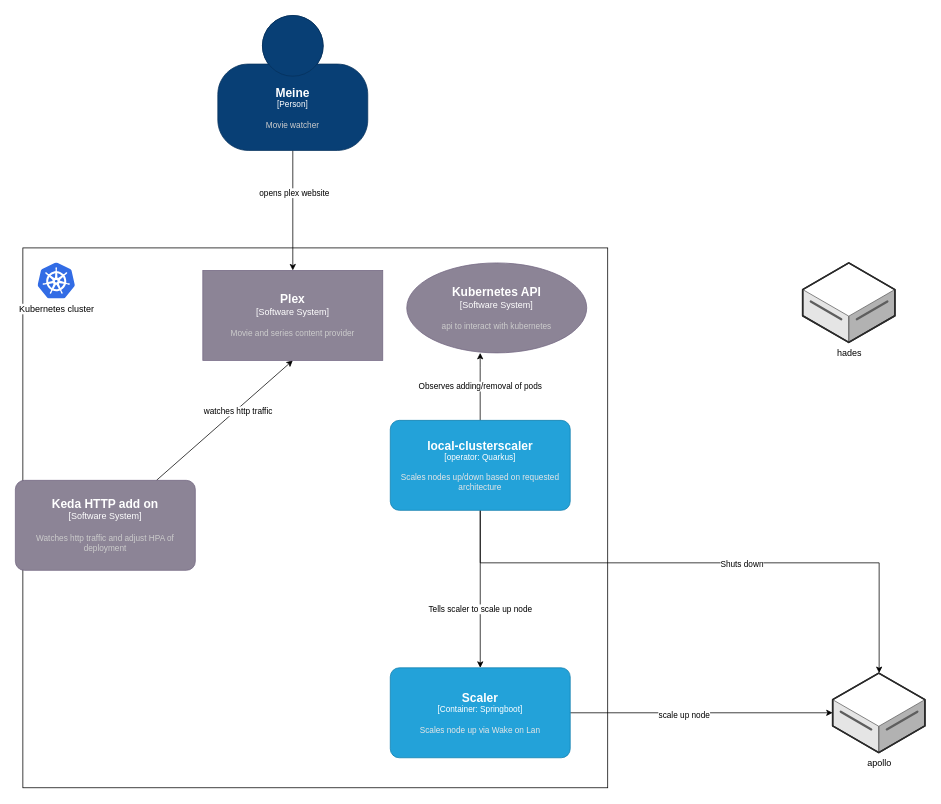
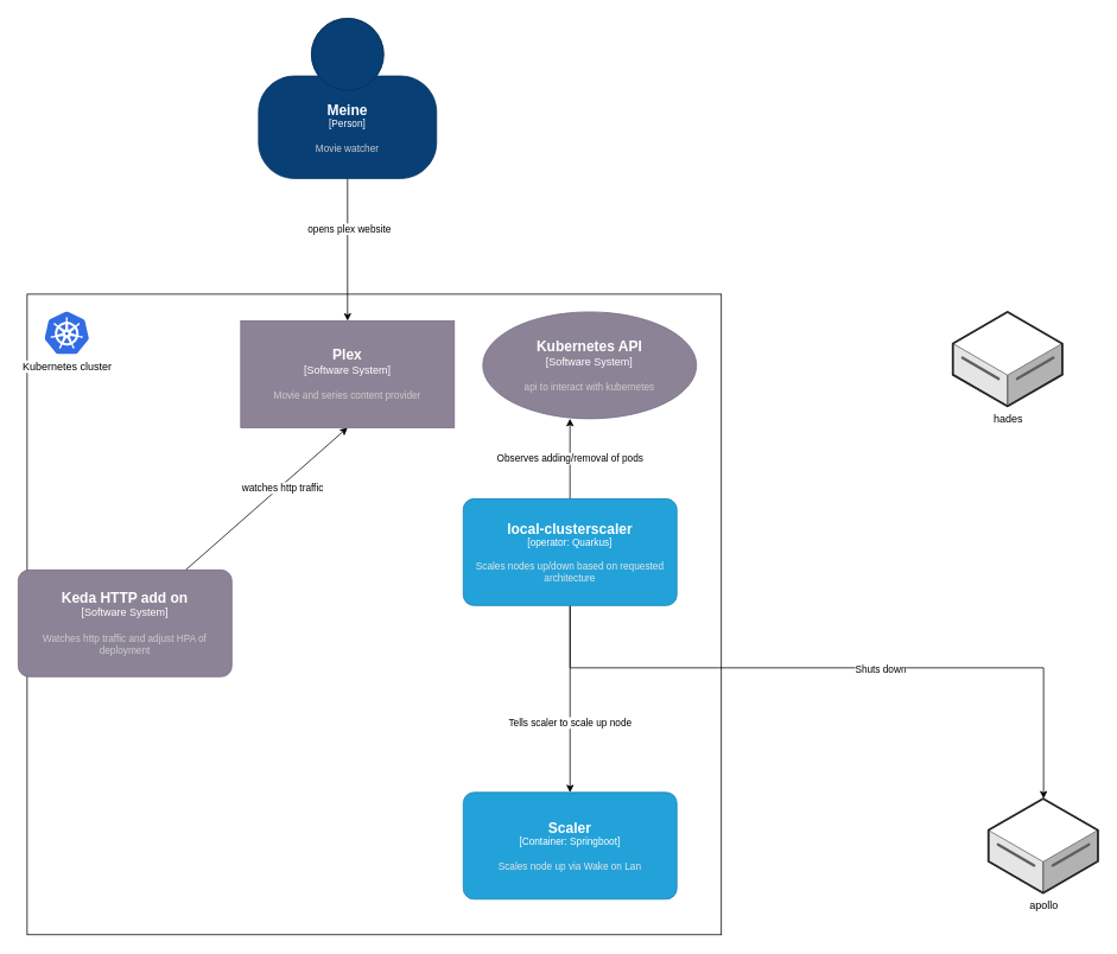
- <mxCell id="6" style="edgeStyle=orthogonalEdgeStyle;rounded=0;orthogonalLoop=1;jettySize=auto;html=1;" edge="1" parent="1" source="8" target="19"><mxGeometry relative="1" as="geometry" /></mxCell>
- <mxCell id="7" value="scale up node" style="edgeLabel;html=1;align=center;verticalAlign=middle;resizable=0;points=[];" vertex="1" connectable="0" parent="6"><mxGeometry x="-0.137" y="-3" relative="1" as="geometry"><mxPoint as="offset" /></mxGeometry></mxCell>
